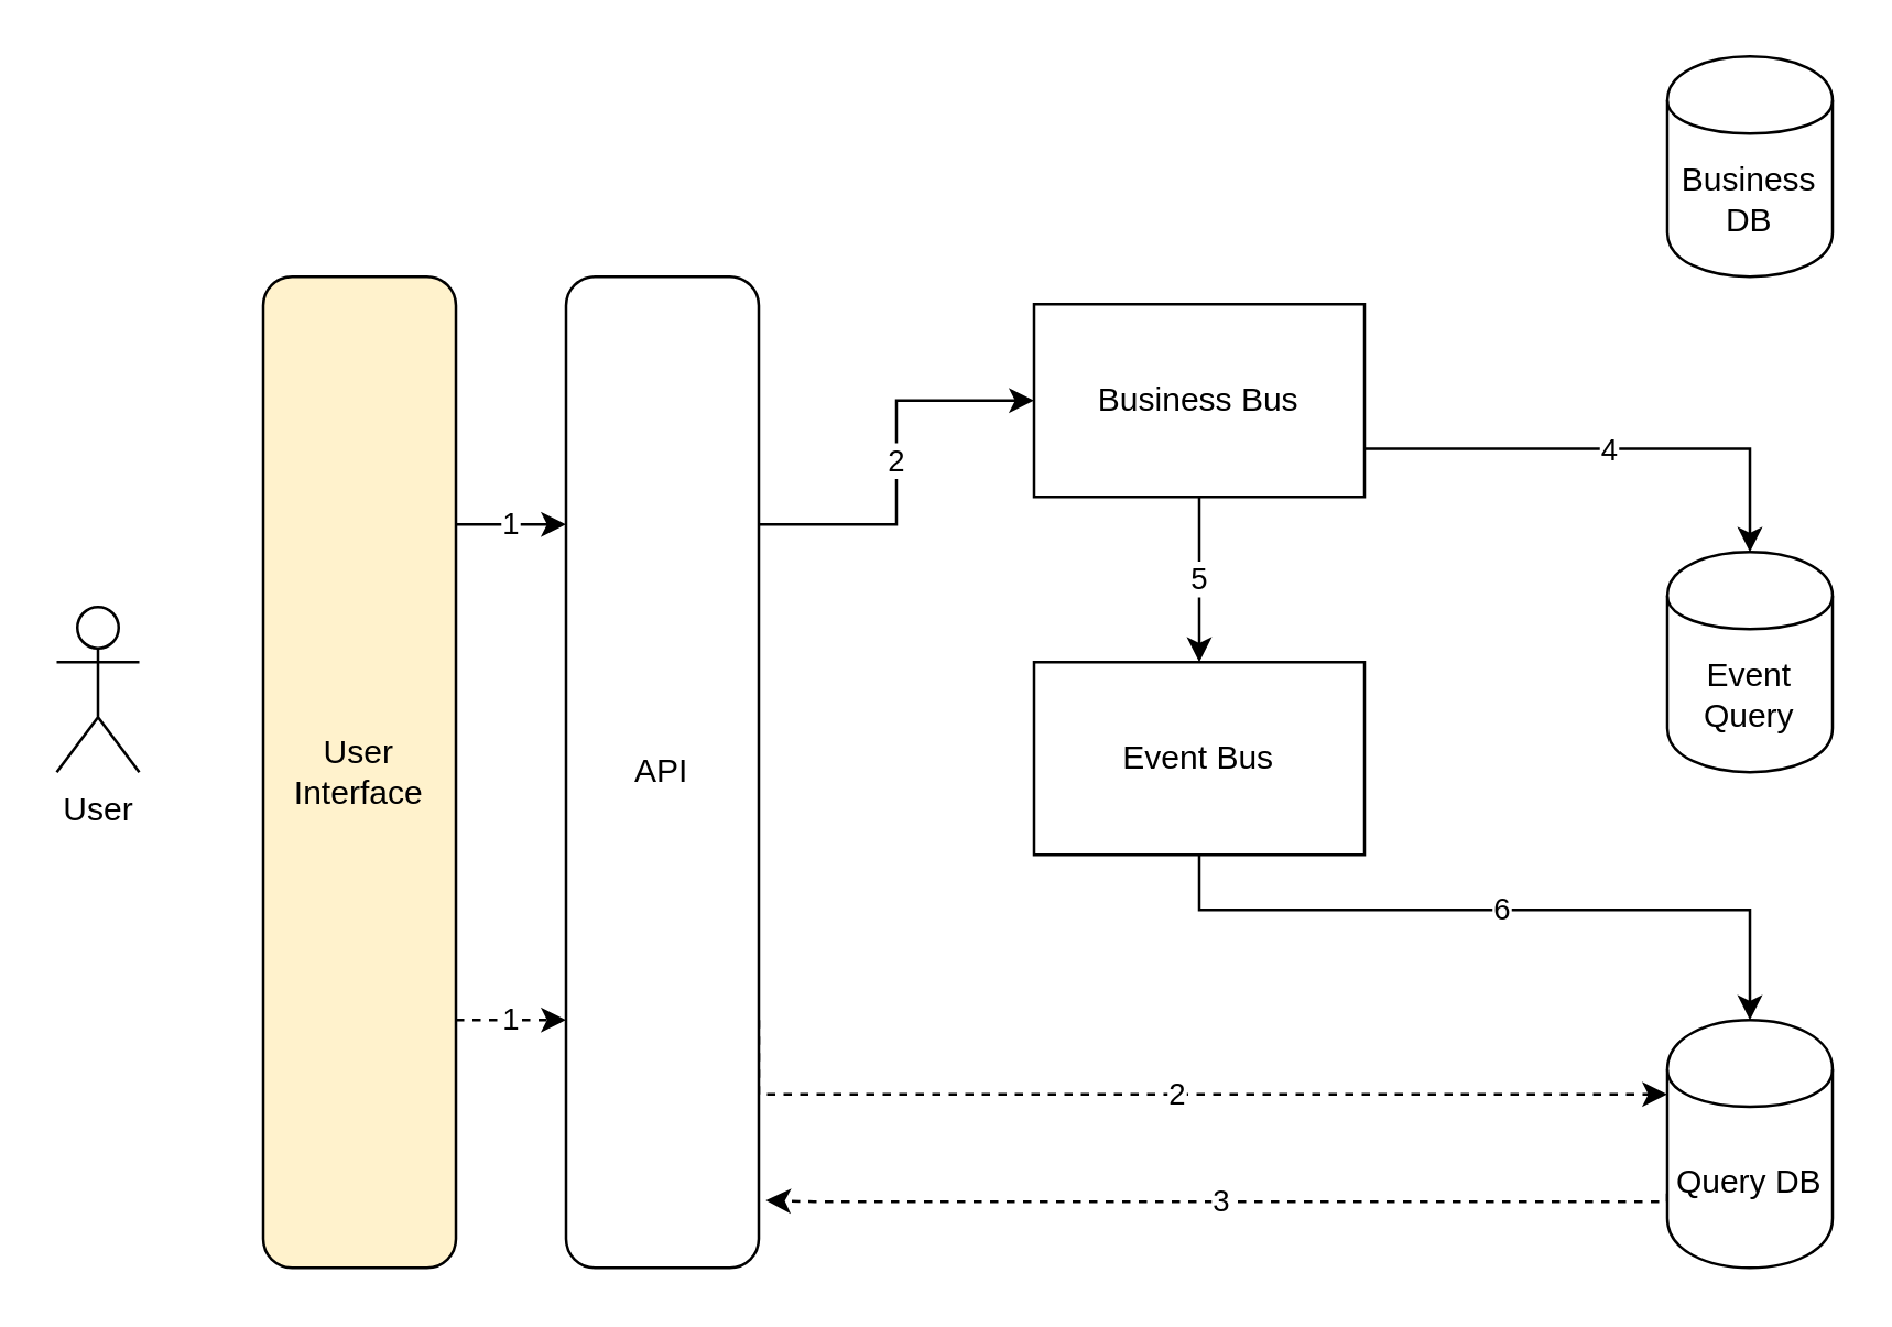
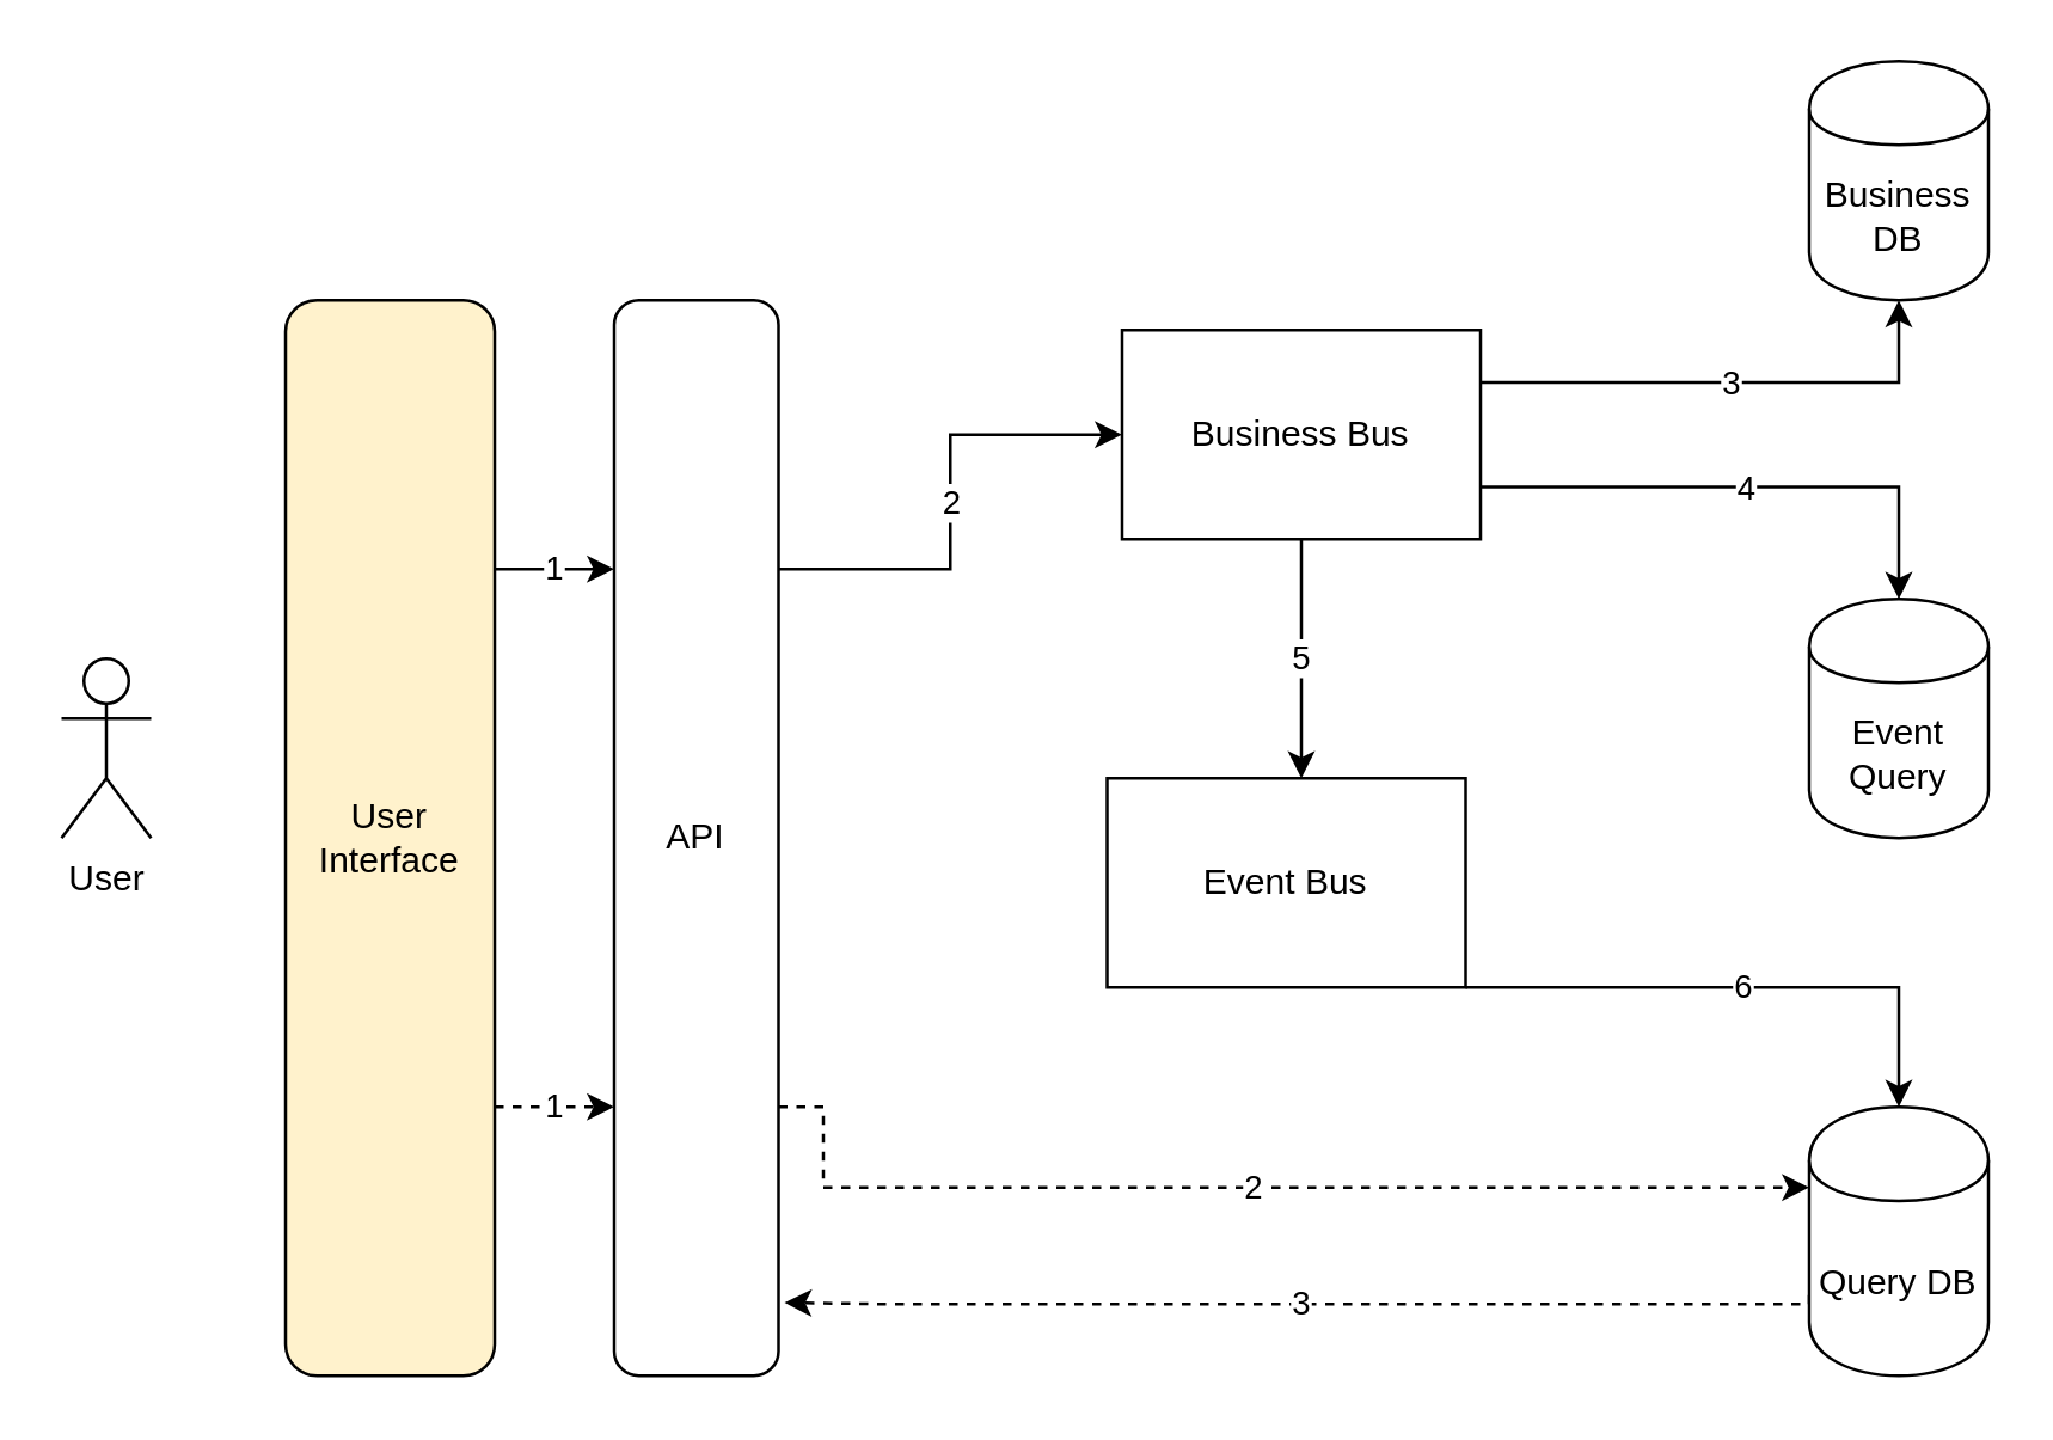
+ <mxCell id="2" value="3" style="edgeStyle=orthogonalEdgeStyle;rounded=0;orthogonalLoop=1;jettySize=auto;html=1;exitX=1;exitY=0.25;exitDx=0;exitDy=0;" edge="1" parent="1" source="5" target="10"><mxGeometry relative="1" as="geometry" /></mxCell>
- <mxCell id="19" value="Event Bus" style="rounded=0;whiteSpace=wrap;html=1;" vertex="1" parent="1"><mxGeometry x="375" y="240" width="120" height="70" as="geometry" /></mxCell>
+ <mxCell id="19" value="Event Bus" style="rounded=0;whiteSpace=wrap;html=1;" vertex="1" parent="1"><mxGeometry x="370" y="260" width="120" height="70" as="geometry" /></mxCell>
- <mxCell id="17" value="API" style="rounded=1;whiteSpace=wrap;html=1;" vertex="1" parent="1"><mxGeometry x="205" y="100" width="70" height="360" as="geometry" /></mxCell>
+ <mxCell id="17" value="API" style="rounded=1;whiteSpace=wrap;html=1;" vertex="1" parent="1"><mxGeometry x="205" y="100" width="55" height="360" as="geometry" /></mxCell>
